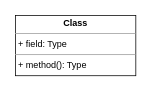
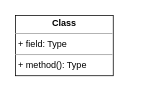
- <mxCell id="2" value="&lt;p style=&quot;margin:0px;margin-top:4px;text-align:center;&quot;&gt;&lt;b&gt;Class&lt;/b&gt;&lt;/p&gt;&lt;hr size=&quot;1&quot;/&gt;&lt;p style=&quot;margin:0px;margin-left:4px;&quot;&gt;+ field: Type&lt;/p&gt;&lt;hr size=&quot;1&quot;/&gt;&lt;p style=&quot;margin:0px;margin-left:4px;&quot;&gt;+ method(): Type&lt;/p&gt;" style="verticalAlign=top;align=left;overflow=fill;fontSize=12;fontFamily=Helvetica;html=1;" vertex="1" parent="1"><mxGeometry x="20" y="20" width="160" height="80" as="geometry" /></mxCell>
+ <mxCell id="2" value="&lt;p style=&quot;margin:0px;margin-top:4px;text-align:center;&quot;&gt;&lt;b&gt;Class&lt;/b&gt;&lt;/p&gt;&lt;hr size=&quot;1&quot;/&gt;&lt;p style=&quot;margin:0px;margin-left:4px;&quot;&gt;+ field: Type&lt;/p&gt;&lt;hr size=&quot;1&quot;/&gt;&lt;p style=&quot;margin:0px;margin-left:4px;&quot;&gt;+ method(): Type&lt;/p&gt;" style="verticalAlign=top;align=left;overflow=fill;fontSize=12;fontFamily=Helvetica;html=1;" vertex="1" parent="1"><mxGeometry x="20" y="20" width="130" height="80" as="geometry" /></mxCell>
